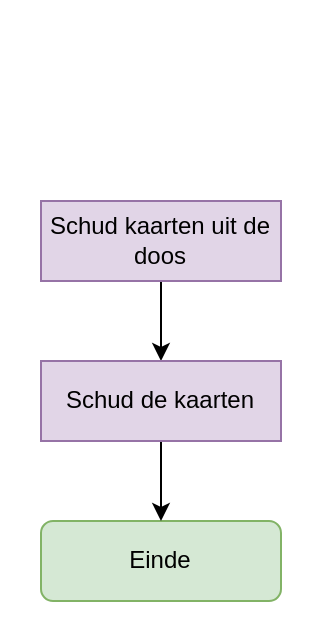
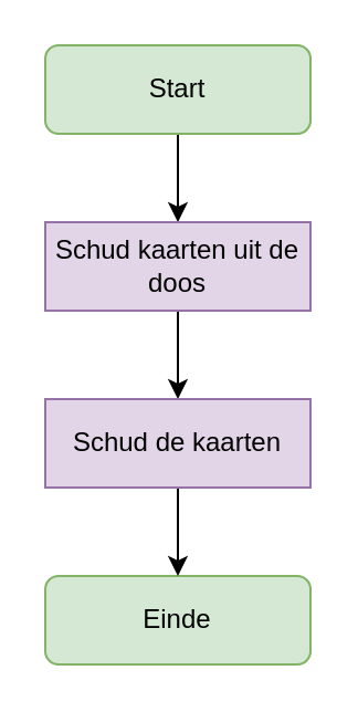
+ <mxCell id="3" value="Start" style="rounded=1;whiteSpace=wrap;html=1;fillColor=#d5e8d4;strokeColor=#82b366;" vertex="1" parent="1"><mxGeometry x="20" y="20" width="120" height="40" as="geometry" /></mxCell>
+ <mxCell id="2" style="edgeStyle=orthogonalEdgeStyle;rounded=0;orthogonalLoop=1;jettySize=auto;html=1;exitX=0.5;exitY=1;exitDx=0;exitDy=0;entryX=0.5;entryY=0;entryDx=0;entryDy=0;" edge="1" parent="1" source="3" target="6"><mxGeometry relative="1" as="geometry"><mxPoint x="10" y="-60" as="sourcePoint" /><mxPoint x="10" y="380" as="targetPoint" /></mxGeometry></mxCell>
